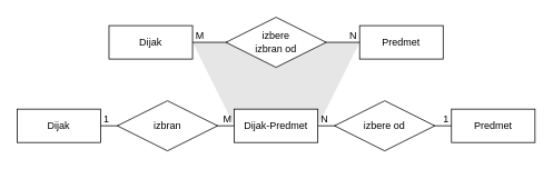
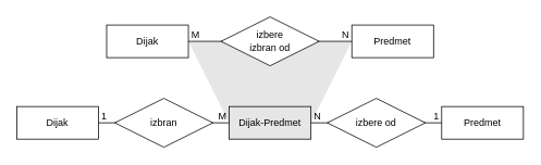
- <mxCell id="16" value="Dijak-Predmet" style="whiteSpace=wrap;html=1;align=center;" vertex="1" parent="11"><mxGeometry x="260" y="10" width="100" height="40" as="geometry" /></mxCell>
+ <mxCell id="16" value="Dijak-Predmet" style="whiteSpace=wrap;html=1;align=center;fillColor=#e6e6e6;" vertex="1" parent="11"><mxGeometry x="260" y="10" width="100" height="40" as="geometry" /></mxCell>
